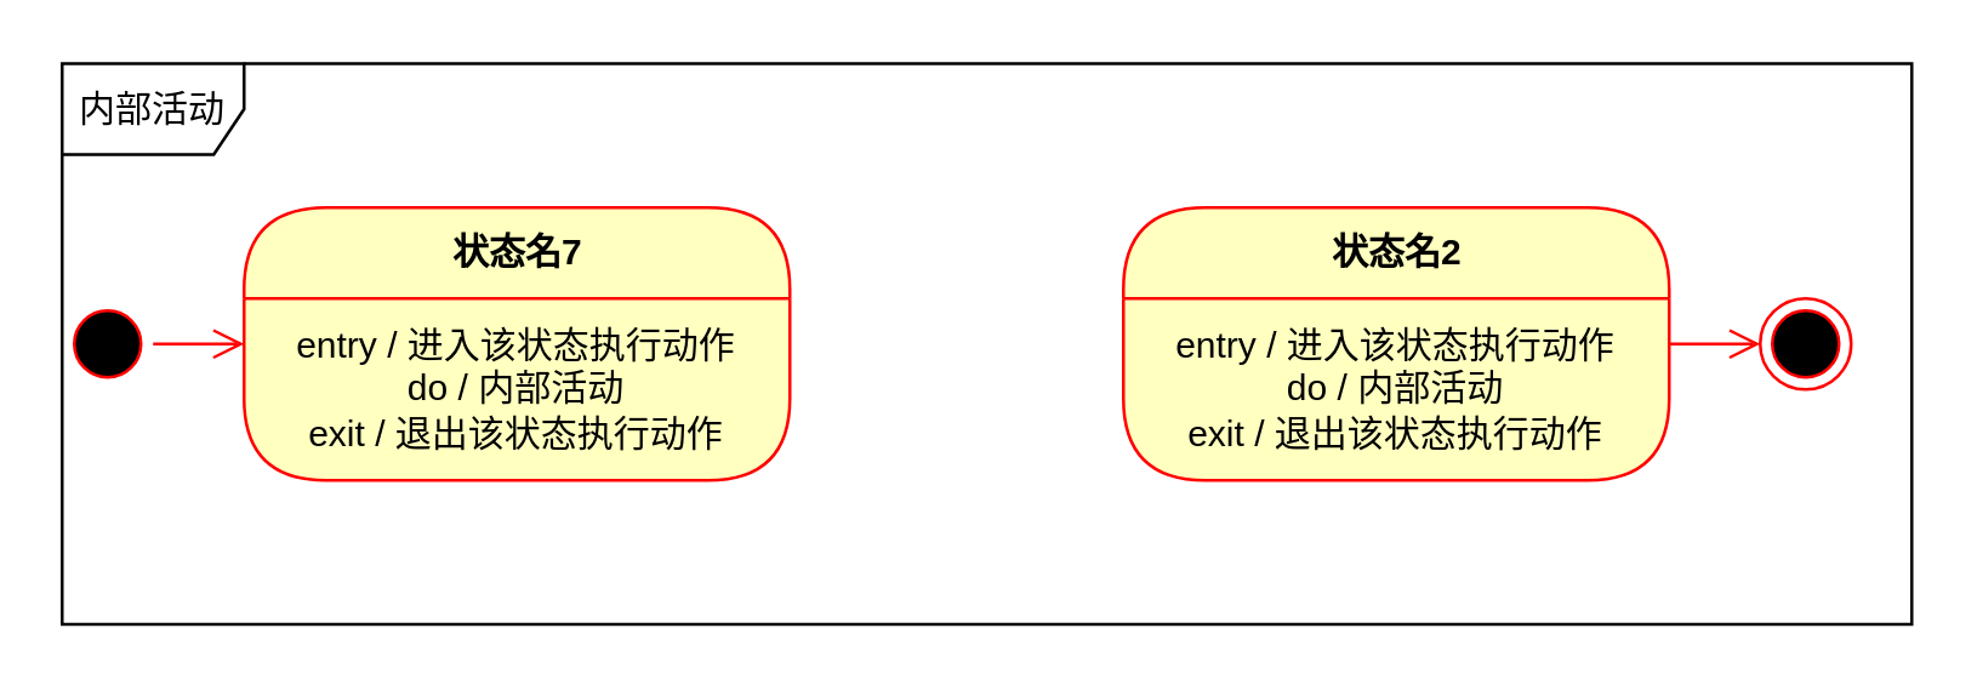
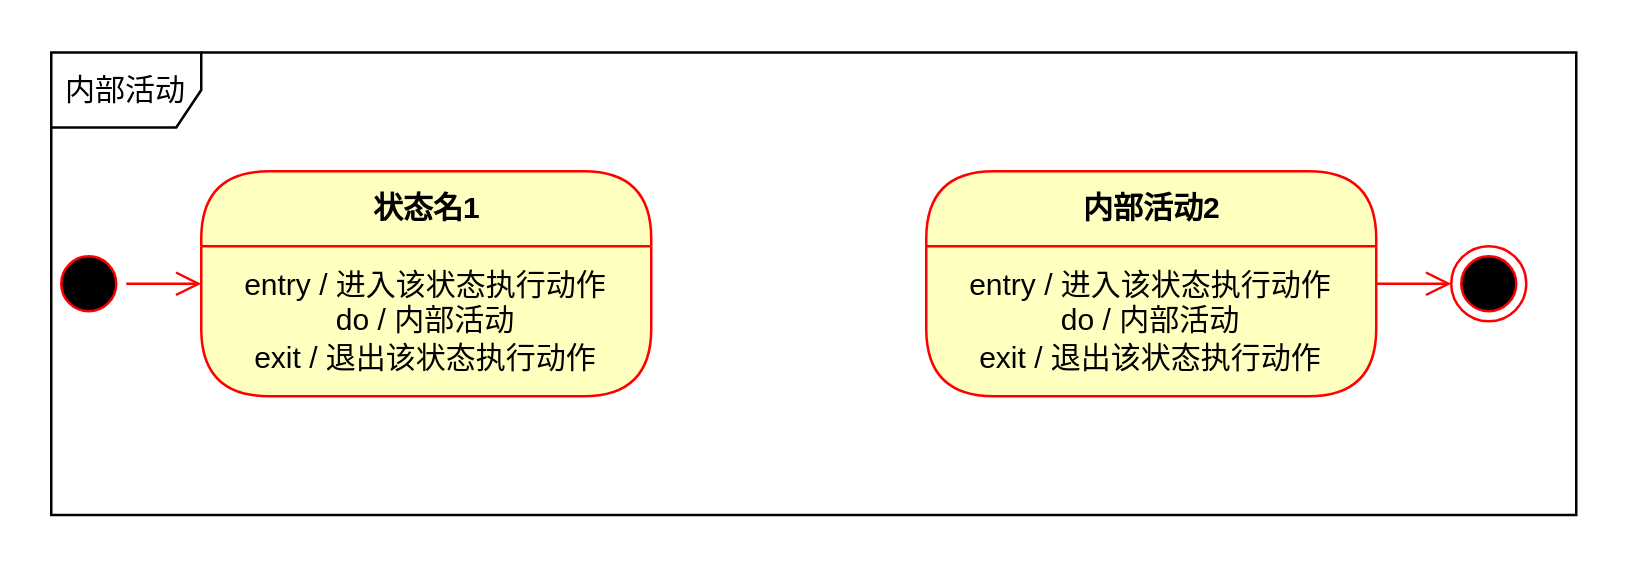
- <mxCell id="9" value="状态名7" style="swimlane;html=1;fontStyle=1;align=center;verticalAlign=middle;childLayout=stackLayout;horizontal=1;startSize=30;horizontalStack=0;resizeParent=0;resizeLast=1;container=0;fontColor=#000000;collapsible=0;rounded=1;arcSize=30;strokeColor=#ff0000;fillColor=#ffffc0;swimlaneFillColor=#ffffc0;dropTarget=0;" vertex="1" parent="1"><mxGeometry x="80" y="68" width="180" height="90" as="geometry" /></mxCell>
+ <mxCell id="9" value="状态名1" style="swimlane;html=1;fontStyle=1;align=center;verticalAlign=middle;childLayout=stackLayout;horizontal=1;startSize=30;horizontalStack=0;resizeParent=0;resizeLast=1;container=0;fontColor=#000000;collapsible=0;rounded=1;arcSize=30;strokeColor=#ff0000;fillColor=#ffffc0;swimlaneFillColor=#ffffc0;dropTarget=0;" vertex="1" parent="1"><mxGeometry x="80" y="68" width="180" height="90" as="geometry" /></mxCell>
- <mxCell id="7" value="状态名2" style="swimlane;html=1;fontStyle=1;align=center;verticalAlign=middle;childLayout=stackLayout;horizontal=1;startSize=30;horizontalStack=0;resizeParent=0;resizeLast=1;container=0;fontColor=#000000;collapsible=0;rounded=1;arcSize=30;strokeColor=#ff0000;fillColor=#ffffc0;swimlaneFillColor=#ffffc0;dropTarget=0;" vertex="1" parent="1"><mxGeometry x="370" y="68" width="180" height="90" as="geometry" /></mxCell>
+ <mxCell id="7" value="内部活动2" style="swimlane;html=1;fontStyle=1;align=center;verticalAlign=middle;childLayout=stackLayout;horizontal=1;startSize=30;horizontalStack=0;resizeParent=0;resizeLast=1;container=0;fontColor=#000000;collapsible=0;rounded=1;arcSize=30;strokeColor=#ff0000;fillColor=#ffffc0;swimlaneFillColor=#ffffc0;dropTarget=0;" vertex="1" parent="1"><mxGeometry x="370" y="68" width="180" height="90" as="geometry" /></mxCell>
